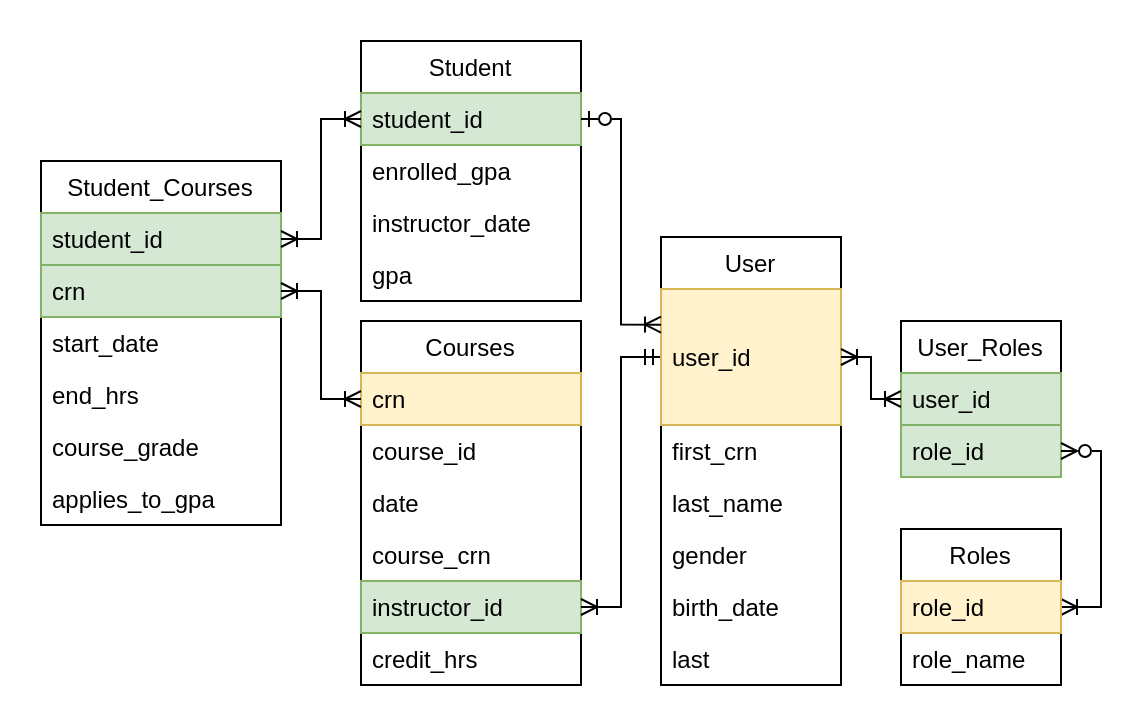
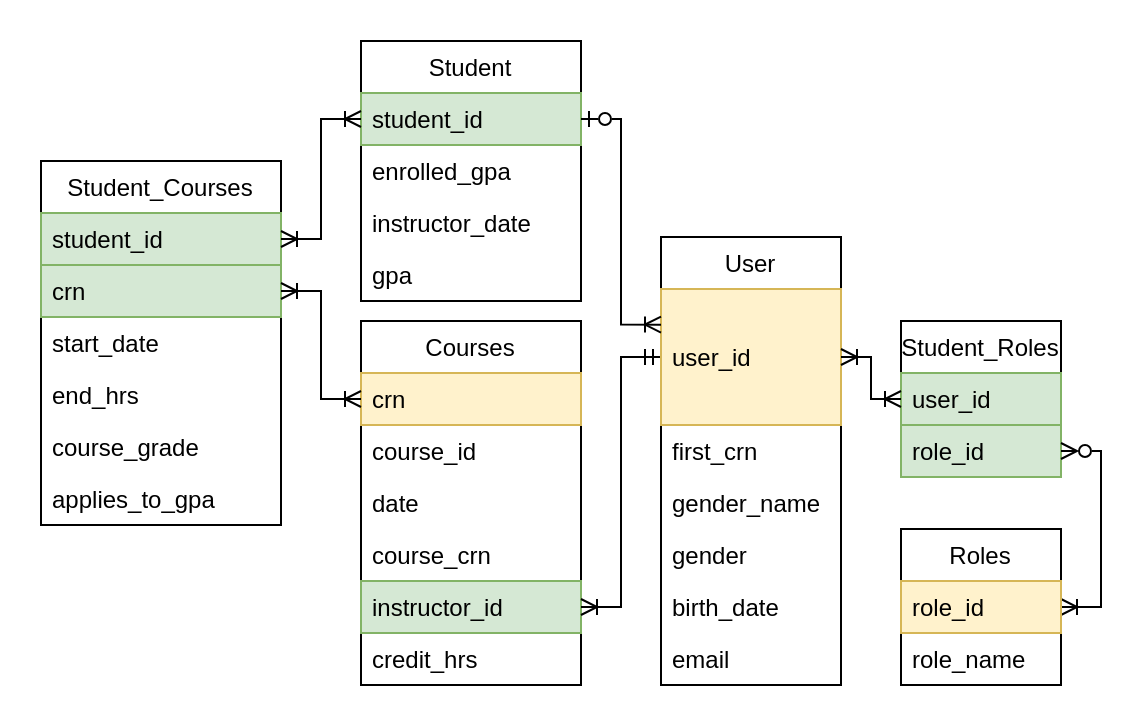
- <mxCell id="31" value="User_Roles" style="swimlane;fontStyle=0;childLayout=stackLayout;horizontal=1;startSize=26;fillColor=none;horizontalStack=0;resizeParent=1;resizeParentMax=0;resizeLast=0;collapsible=1;marginBottom=0;" vertex="1" parent="1"><mxGeometry x="450" y="160" width="80" height="78" as="geometry"><mxRectangle x="130" y="100" width="70" height="26" as="alternateBounds" /></mxGeometry></mxCell>
+ <mxCell id="31" value="Student_Roles" style="swimlane;fontStyle=0;childLayout=stackLayout;horizontal=1;startSize=26;fillColor=none;horizontalStack=0;resizeParent=1;resizeParentMax=0;resizeLast=0;collapsible=1;marginBottom=0;" vertex="1" parent="1"><mxGeometry x="450" y="160" width="80" height="78" as="geometry"><mxRectangle x="130" y="100" width="70" height="26" as="alternateBounds" /></mxGeometry></mxCell>
- <mxCell id="27" value="last_name" style="text;strokeColor=none;fillColor=none;align=left;verticalAlign=top;spacingLeft=4;spacingRight=4;overflow=hidden;rotatable=0;points=[[0,0.5],[1,0.5]];portConstraint=eastwest;" vertex="1" parent="24"><mxGeometry y="120" width="90" height="26" as="geometry" /></mxCell>
+ <mxCell id="27" value="gender_name" style="text;strokeColor=none;fillColor=none;align=left;verticalAlign=top;spacingLeft=4;spacingRight=4;overflow=hidden;rotatable=0;points=[[0,0.5],[1,0.5]];portConstraint=eastwest;" vertex="1" parent="24"><mxGeometry y="120" width="90" height="26" as="geometry" /></mxCell>
- <mxCell id="30" value="last" style="text;strokeColor=none;fillColor=none;align=left;verticalAlign=top;spacingLeft=4;spacingRight=4;overflow=hidden;rotatable=0;points=[[0,0.5],[1,0.5]];portConstraint=eastwest;" vertex="1" parent="24"><mxGeometry y="198" width="90" height="26" as="geometry" /></mxCell>
+ <mxCell id="30" value="email" style="text;strokeColor=none;fillColor=none;align=left;verticalAlign=top;spacingLeft=4;spacingRight=4;overflow=hidden;rotatable=0;points=[[0,0.5],[1,0.5]];portConstraint=eastwest;" vertex="1" parent="24"><mxGeometry y="198" width="90" height="26" as="geometry" /></mxCell>
